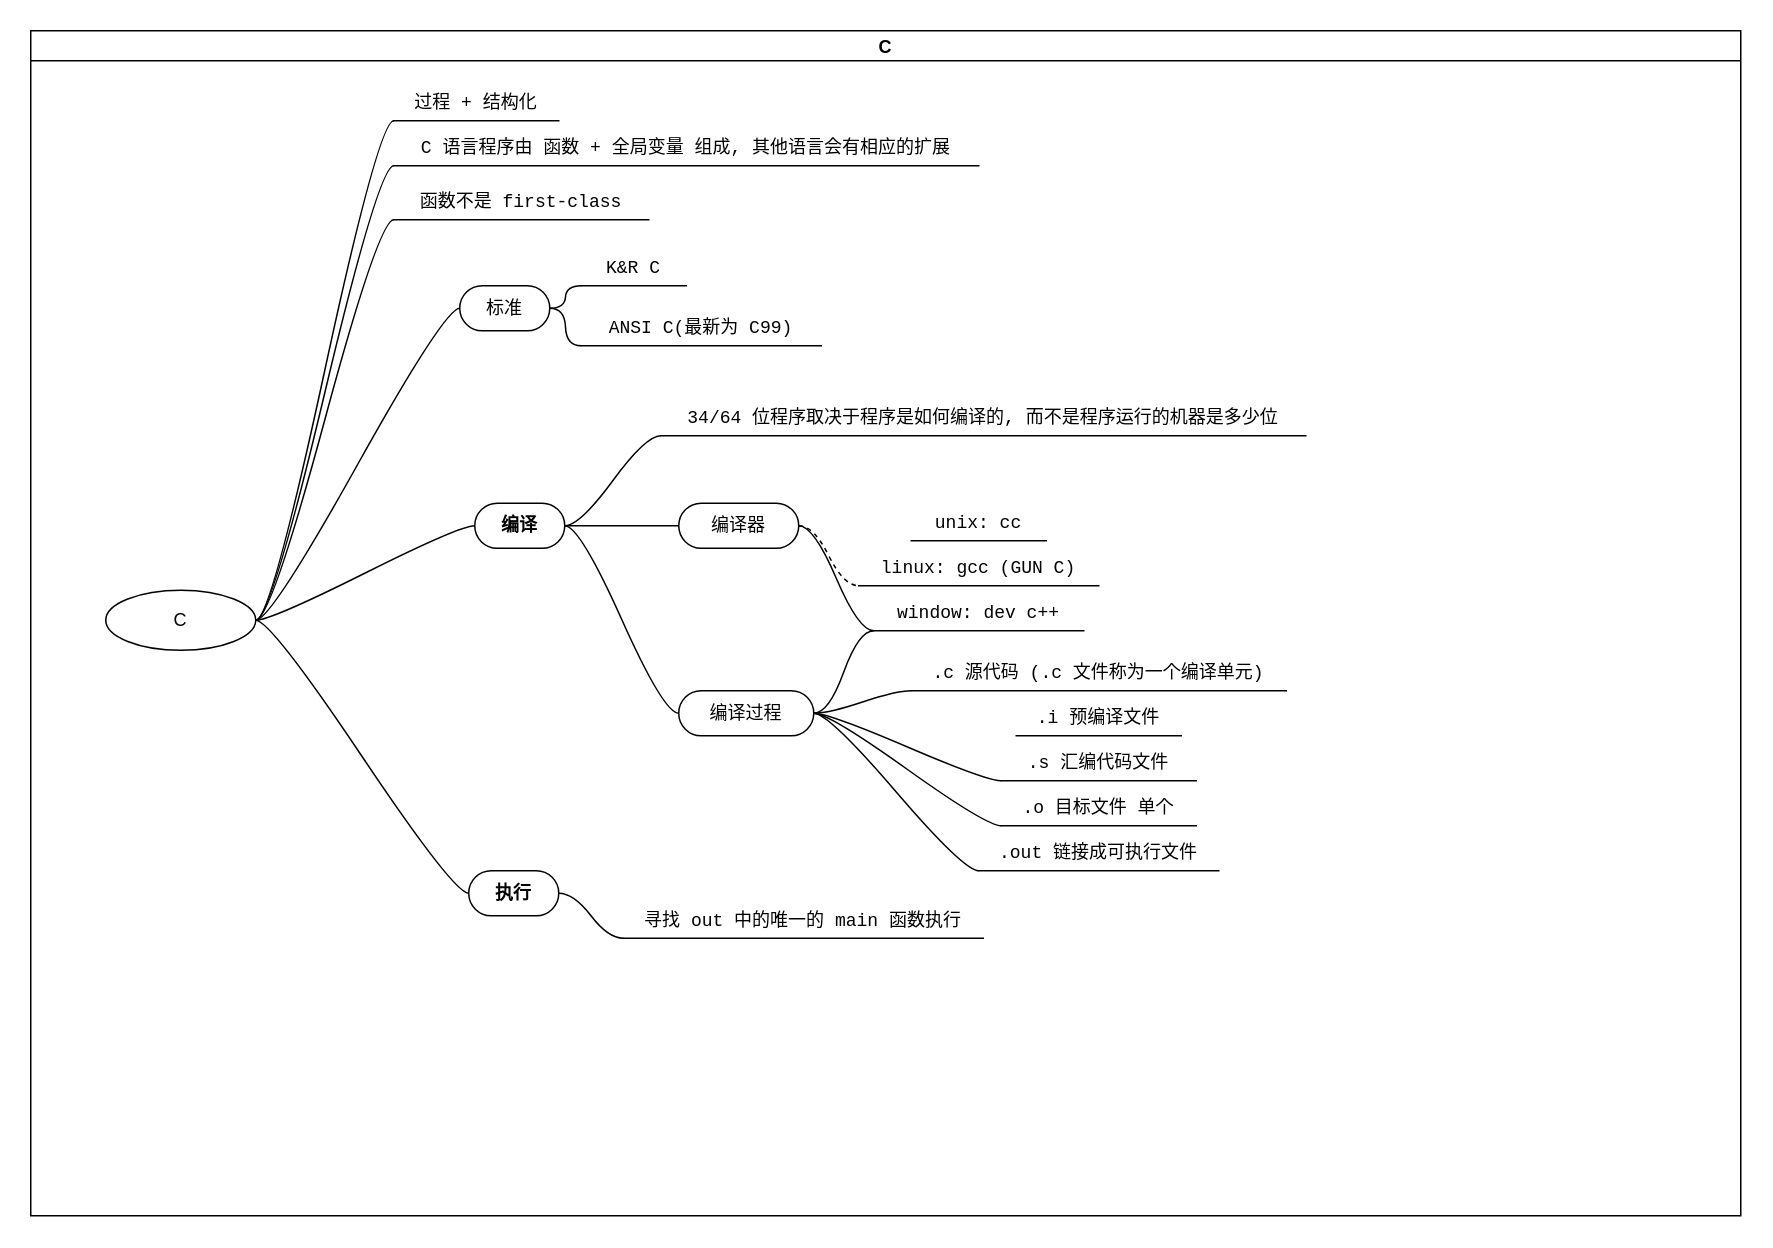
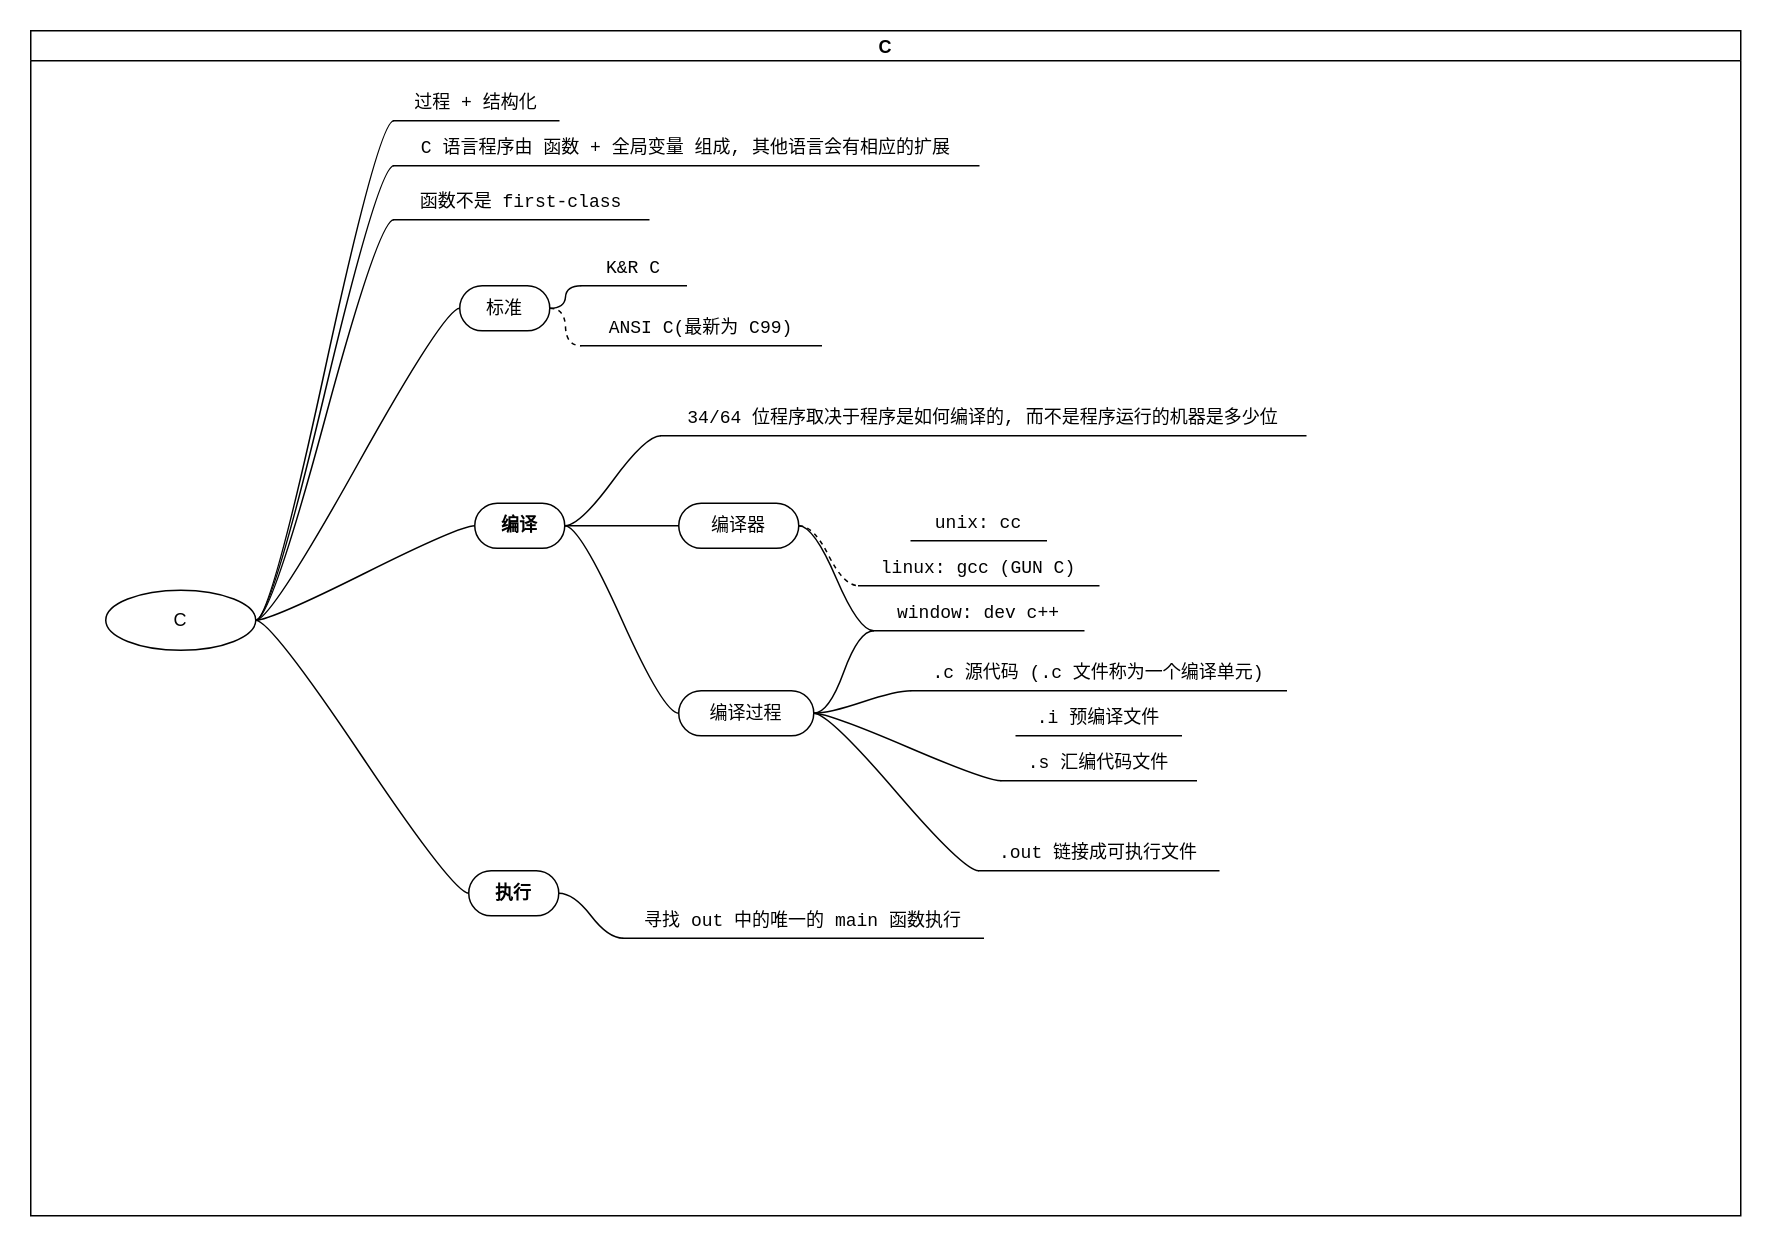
- <mxCell id="16" value="" style="edgeStyle=entityRelationEdgeStyle;startArrow=none;endArrow=none;segment=10;curved=1;rounded=0;labelBackgroundColor=default;fontColor=default;fontSize=12;" edge="1" target="17" source="6" parent="2"><mxGeometry relative="1" as="geometry"><mxPoint x="347" y="220" as="sourcePoint" /></mxGeometry></mxCell>
+ <mxCell id="16" value="" style="edgeStyle=entityRelationEdgeStyle;startArrow=none;endArrow=none;segment=10;curved=1;rounded=0;labelBackgroundColor=default;fontColor=default;fontSize=12;dashed=1;" edge="1" target="17" source="6" parent="2"><mxGeometry relative="1" as="geometry"><mxPoint x="347" y="220" as="sourcePoint" /></mxGeometry></mxCell>
- <mxCell id="35" value="" style="edgeStyle=entityRelationEdgeStyle;startArrow=none;endArrow=none;segment=10;curved=1;rounded=0;labelBackgroundColor=default;fontColor=default;fontSize=12;" edge="1" target="36" source="28" parent="2"><mxGeometry relative="1" as="geometry"><mxPoint x="542" y="475" as="sourcePoint" /></mxGeometry></mxCell>
- <mxCell id="36" value="&lt;div style=&quot;font-family: menlo, monaco, &amp;quot;courier new&amp;quot;, monospace; line-height: 18px; font-size: 12px;&quot;&gt;&lt;div style=&quot;font-family: menlo, monaco, &amp;quot;courier new&amp;quot;, monospace; line-height: 18px; font-size: 12px;&quot;&gt;&lt;div style=&quot;font-family: menlo, monaco, &amp;quot;courier new&amp;quot;, monospace; line-height: 18px; font-size: 12px;&quot;&gt;&lt;div style=&quot;font-family: menlo, monaco, &amp;quot;courier new&amp;quot;, monospace; line-height: 18px; font-size: 12px;&quot;&gt;.o 目标文件 单个&lt;/div&gt;&lt;/div&gt;&lt;/div&gt;&lt;/div&gt;" style="whiteSpace=wrap;html=1;shape=partialRectangle;top=0;left=0;bottom=1;right=0;points=[[0,1],[1,1]];fillColor=none;align=center;verticalAlign=bottom;routingCenterY=0.5;snapToPoint=1;recursiveResize=0;autosize=1;treeFolding=1;treeMoving=1;newEdgeStyle={&quot;edgeStyle&quot;:&quot;entityRelationEdgeStyle&quot;,&quot;startArrow&quot;:&quot;none&quot;,&quot;endArrow&quot;:&quot;none&quot;,&quot;segment&quot;:10,&quot;curved&quot;:1};labelBackgroundColor=default;fontColor=default;fontSize=12;" vertex="1" parent="2"><mxGeometry x="647" y="510" width="130" height="20" as="geometry" /></mxCell>
